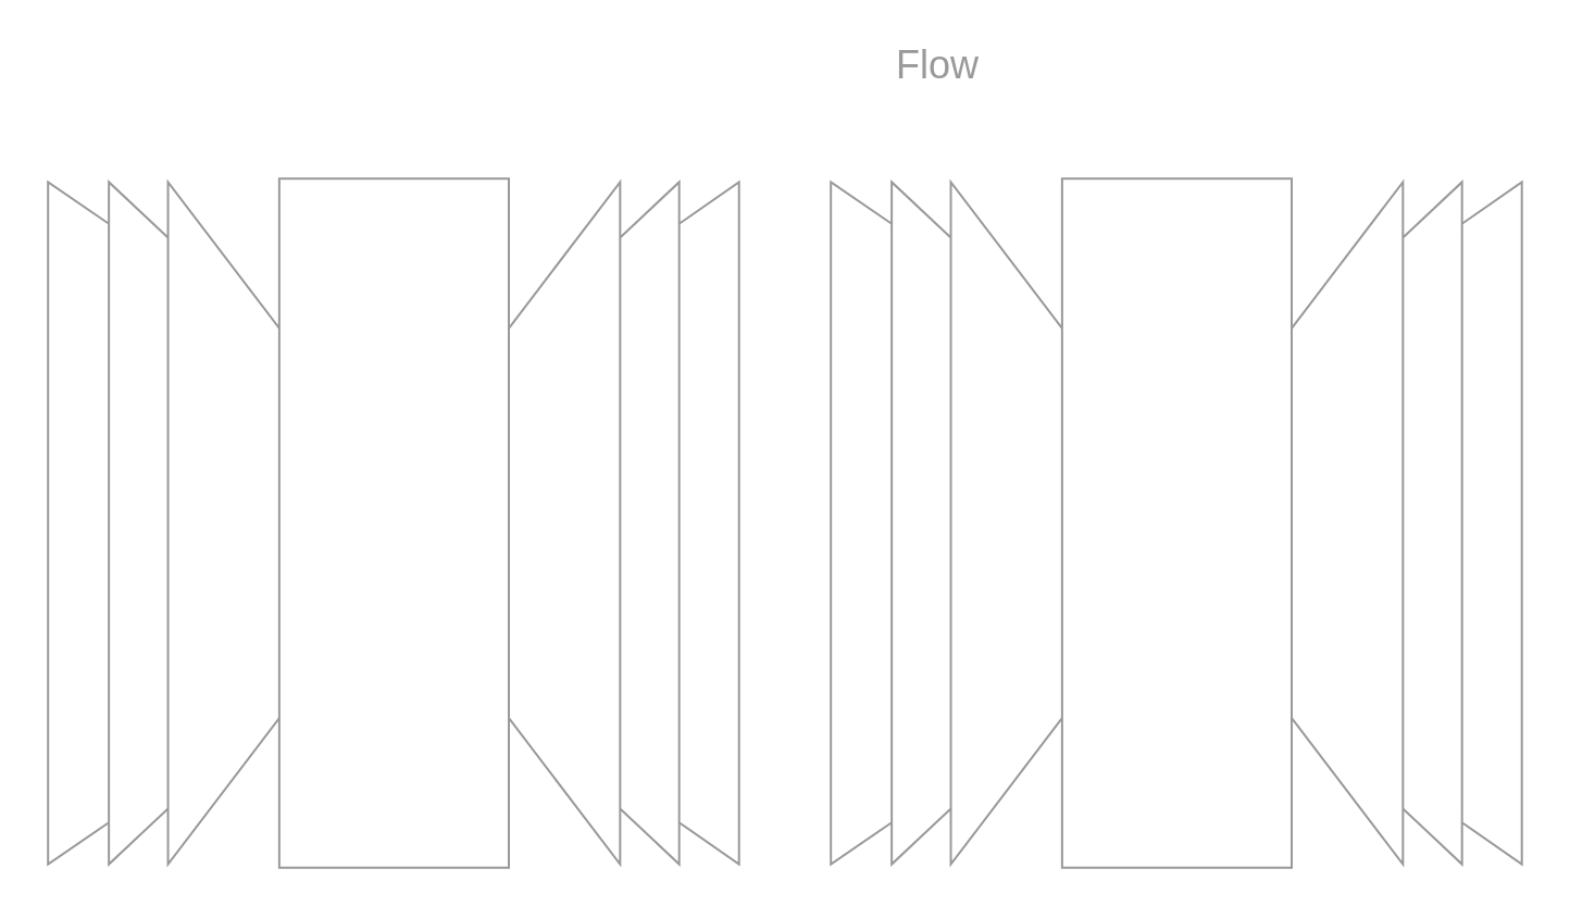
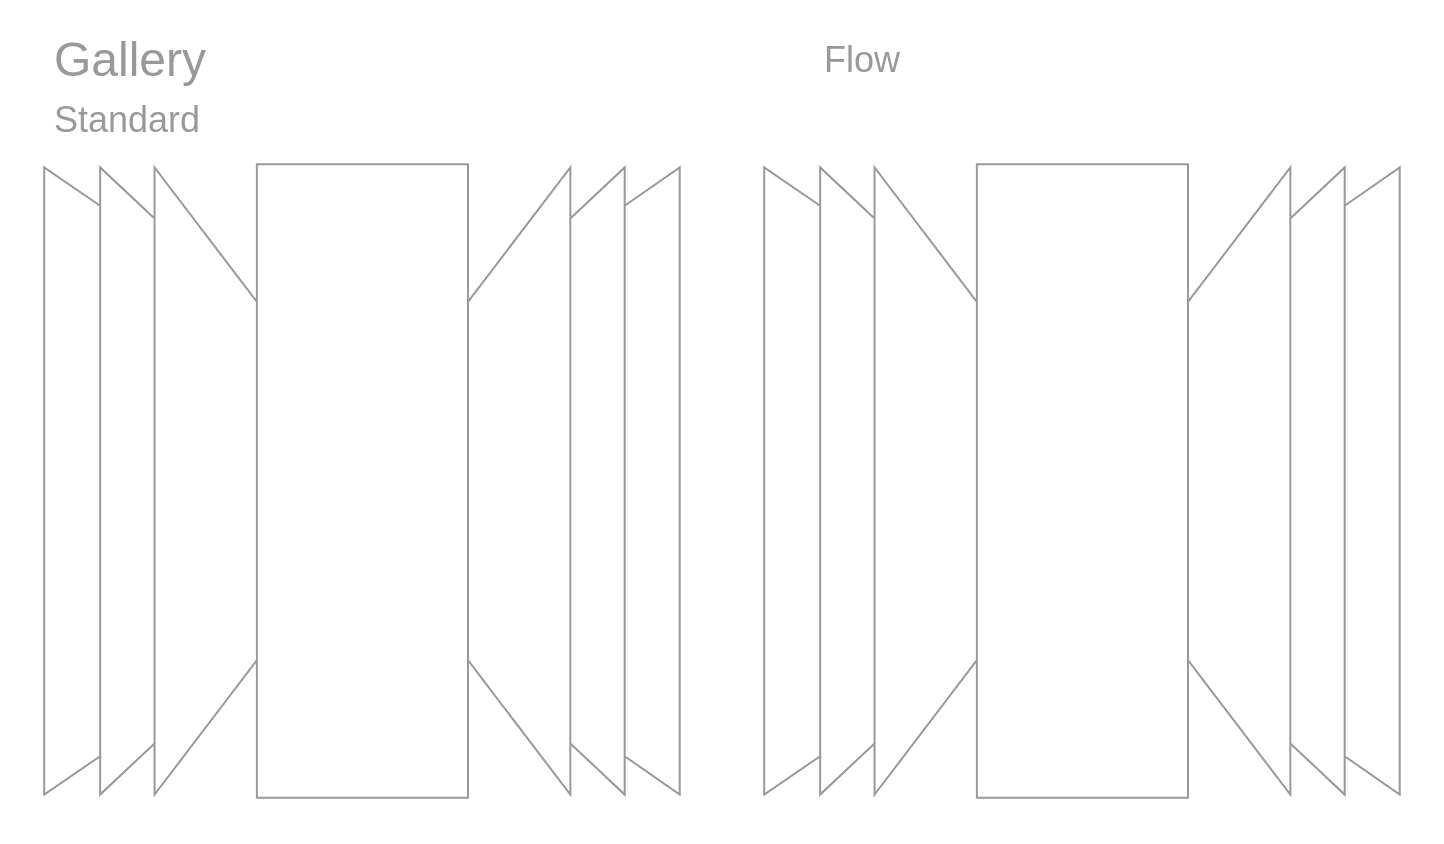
+ <mxCell id="2" value="Gallery" style="html=1;shadow=0;dashed=0;shape=mxgraph.bootstrap.rect;strokeColor=none;fillColor=none;fontColor=#999999;align=left;spacingLeft=5;whiteSpace=wrap;rounded=0;fontSize=24;" parent="1" vertex="1"><mxGeometry x="20" y="20" width="200" height="20" as="geometry" /></mxCell>
+ <mxCell id="3" value="Standard" style="html=1;shadow=0;dashed=0;shape=mxgraph.bootstrap.rect;strokeColor=none;fillColor=none;fontColor=#999999;align=left;spacingLeft=5;whiteSpace=wrap;rounded=0;fontSize=18;" parent="1" vertex="1"><mxGeometry x="20" y="50" width="200" height="20" as="geometry" /></mxCell>
